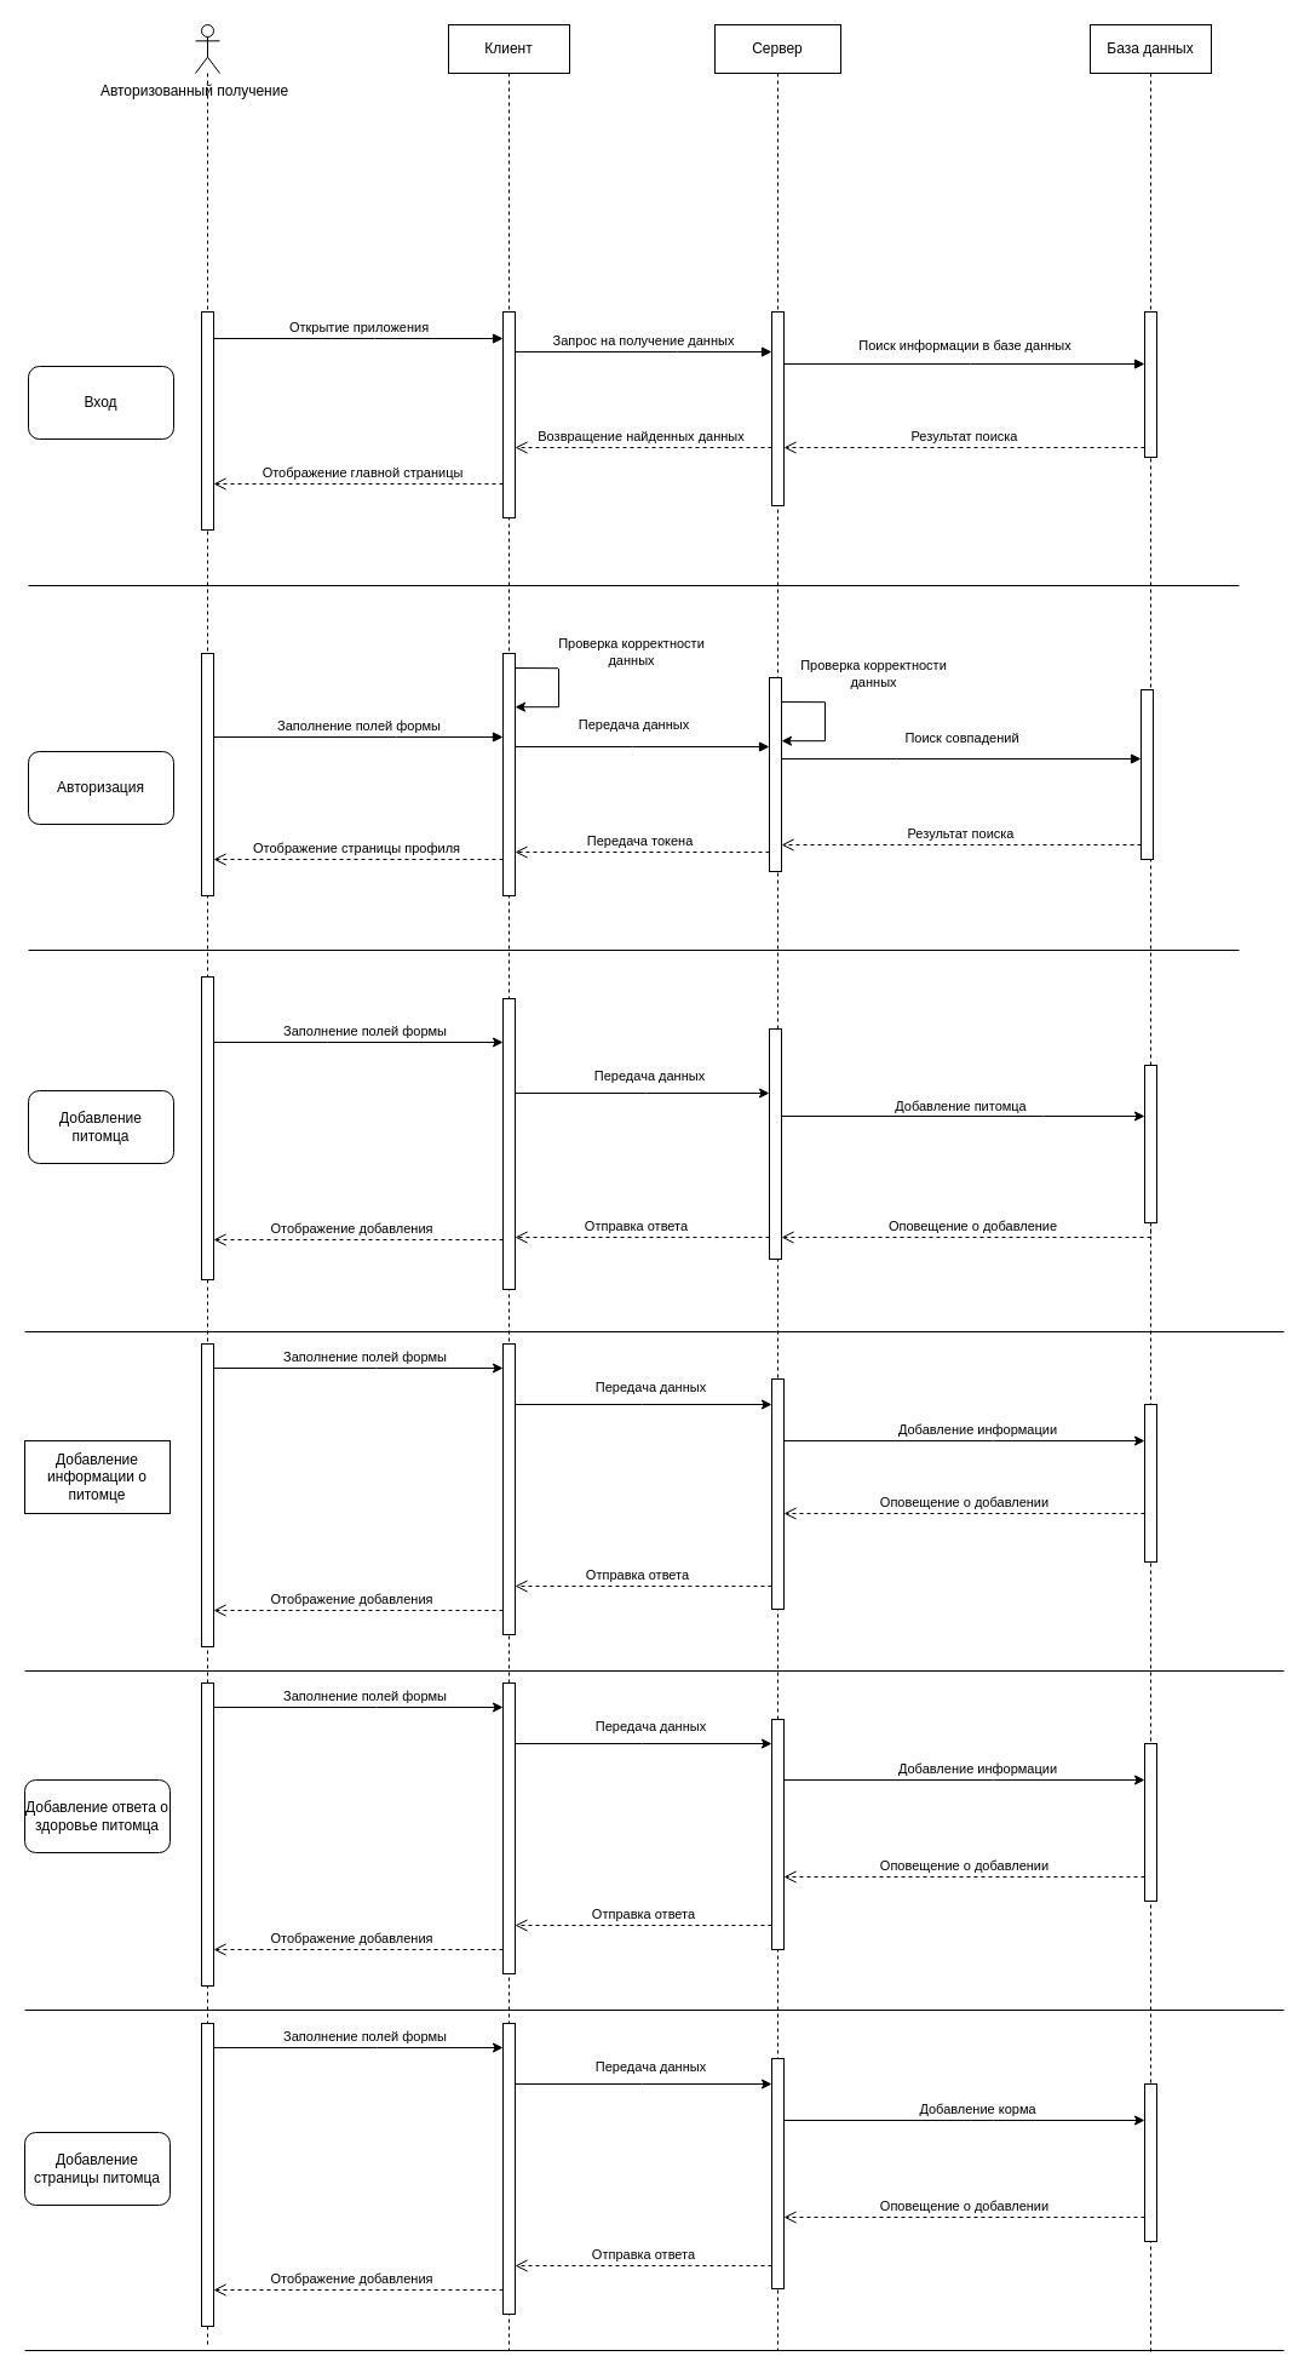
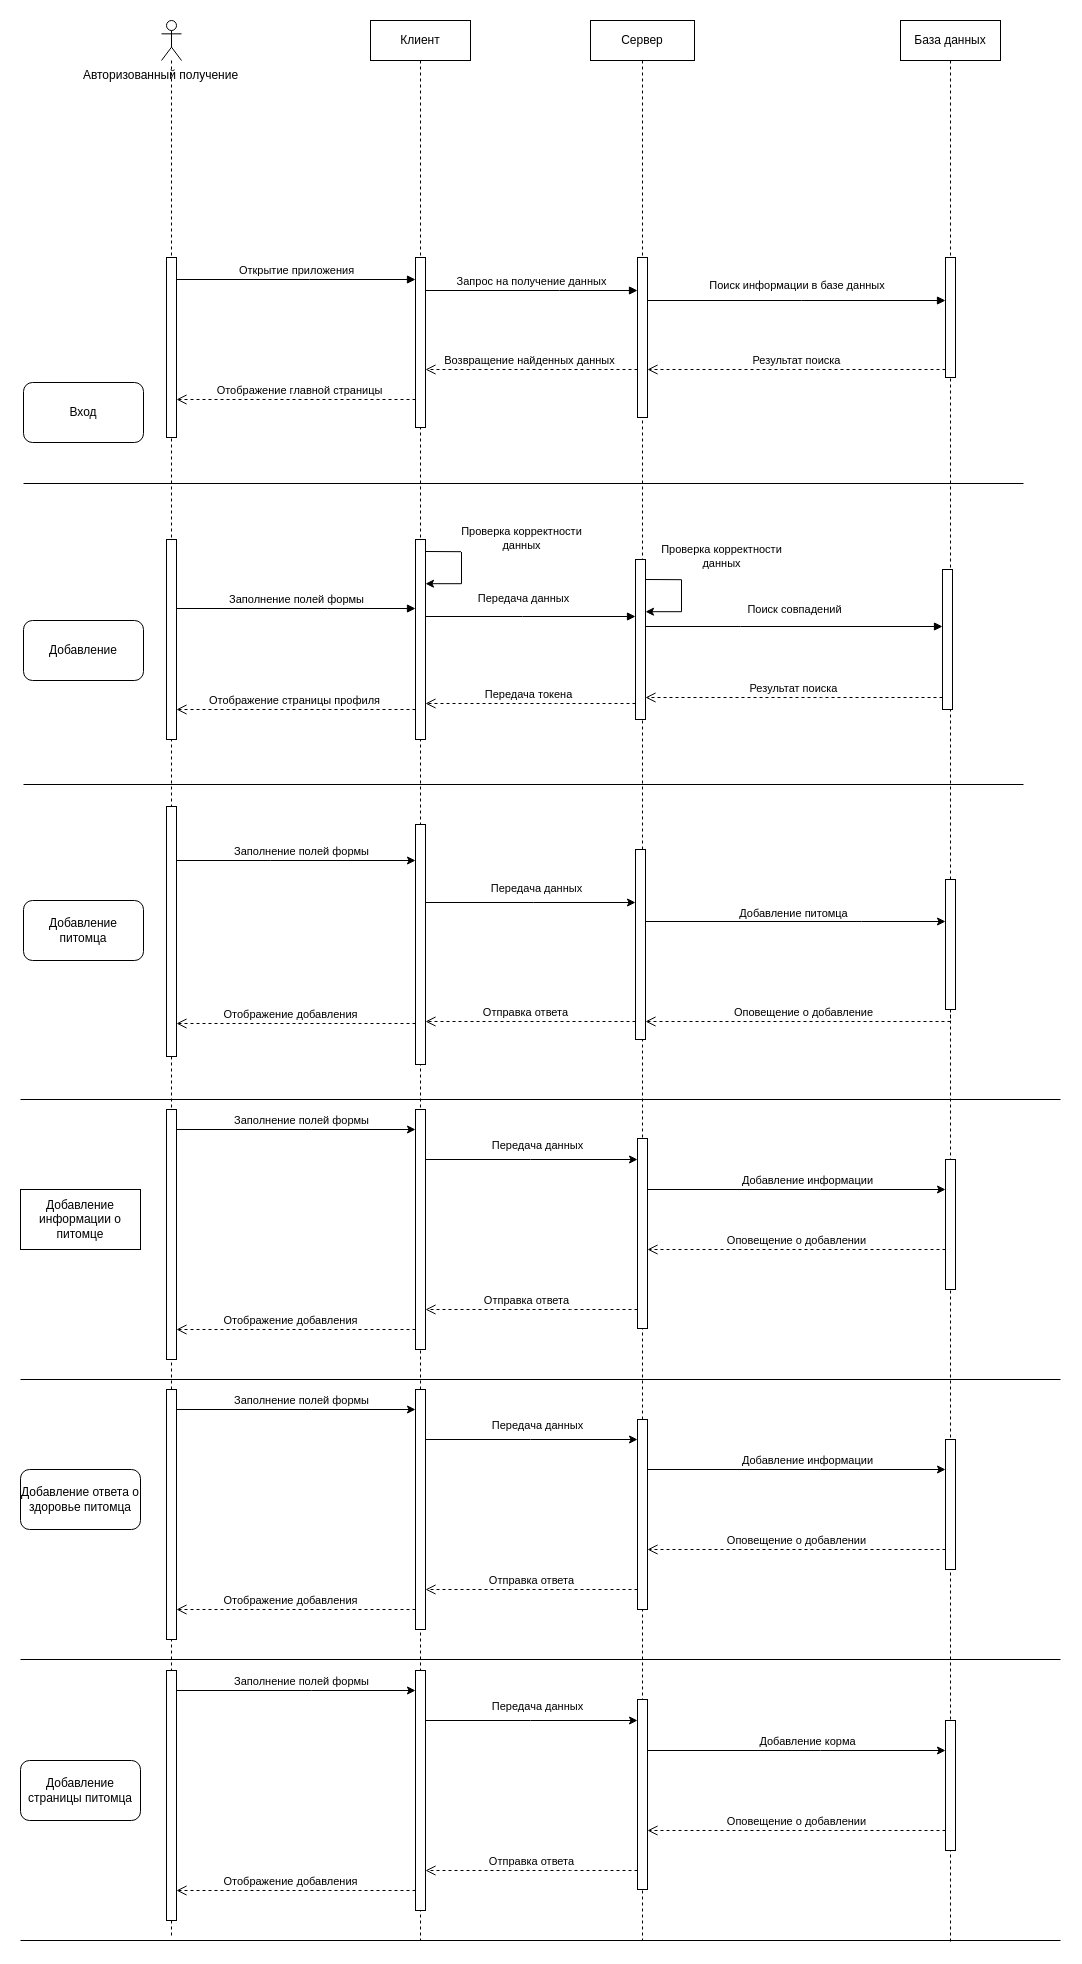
- <mxCell id="28" value="Вход" style="rounded=1;whiteSpace=wrap;html=1;" parent="1" vertex="1"><mxGeometry x="23" y="302" width="120" height="60" as="geometry" /></mxCell>
+ <mxCell id="28" value="Вход" style="rounded=1;whiteSpace=wrap;html=1;" parent="1" vertex="1"><mxGeometry x="23" y="382" width="120" height="60" as="geometry" /></mxCell>
- <mxCell id="30" value="Авторизация" style="rounded=1;whiteSpace=wrap;html=1;" parent="1" vertex="1"><mxGeometry x="23" y="620" width="120" height="60" as="geometry" /></mxCell>
+ <mxCell id="30" value="Добавление" style="rounded=1;whiteSpace=wrap;html=1;" parent="1" vertex="1"><mxGeometry x="23" y="620" width="120" height="60" as="geometry" /></mxCell>
